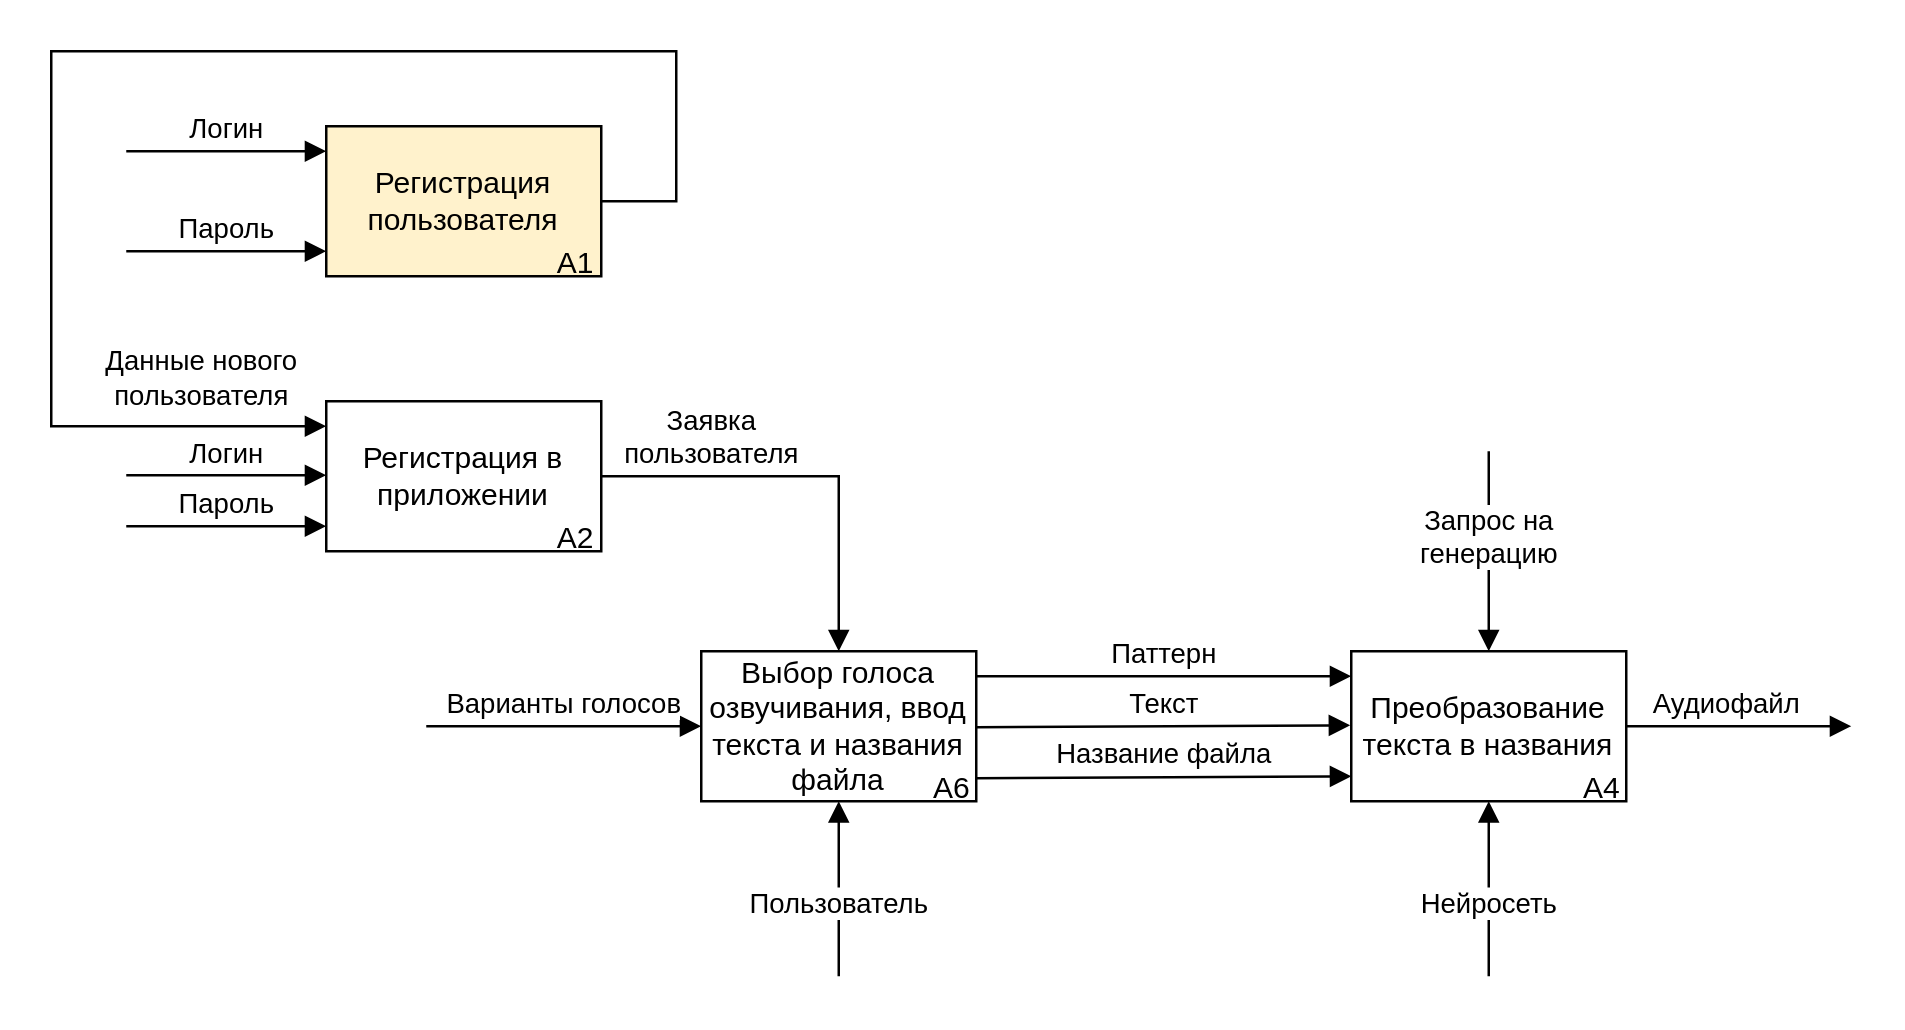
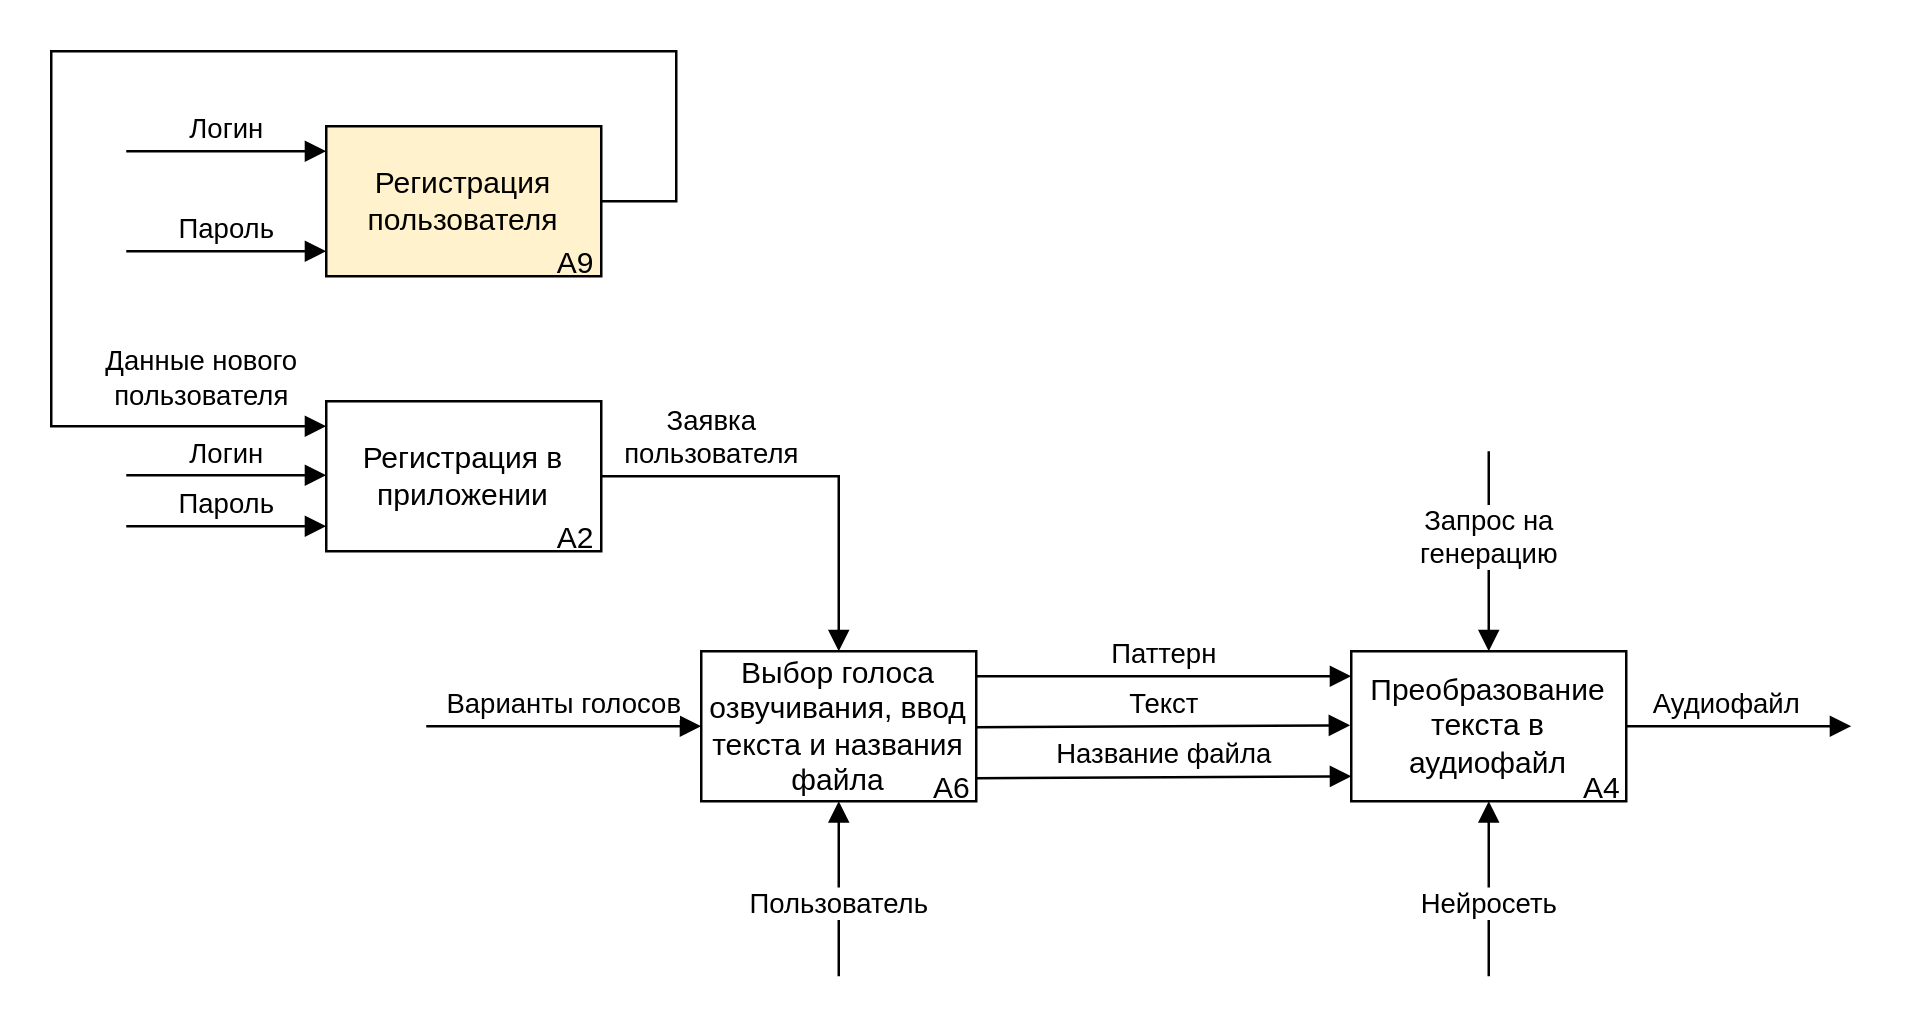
- <mxCell id="20" value="А1" style="text;html=1;strokeColor=none;fillColor=none;align=center;verticalAlign=middle;whiteSpace=wrap;rounded=0;" parent="1" vertex="1"><mxGeometry x="200" y="90" width="60" height="30" as="geometry" /></mxCell>
+ <mxCell id="20" value="А9" style="text;html=1;strokeColor=none;fillColor=none;align=center;verticalAlign=middle;whiteSpace=wrap;rounded=0;" parent="1" vertex="1"><mxGeometry x="200" y="90" width="60" height="30" as="geometry" /></mxCell>
- <mxCell id="13" value="Преобразование текста в названия" style="html=1;whiteSpace=wrap;" parent="1" vertex="1"><mxGeometry x="540" y="260" width="110" height="60" as="geometry" /></mxCell>
+ <mxCell id="13" value="Преобразование текста в аудиофайл" style="html=1;whiteSpace=wrap;" parent="1" vertex="1"><mxGeometry x="540" y="260" width="110" height="60" as="geometry" /></mxCell>
